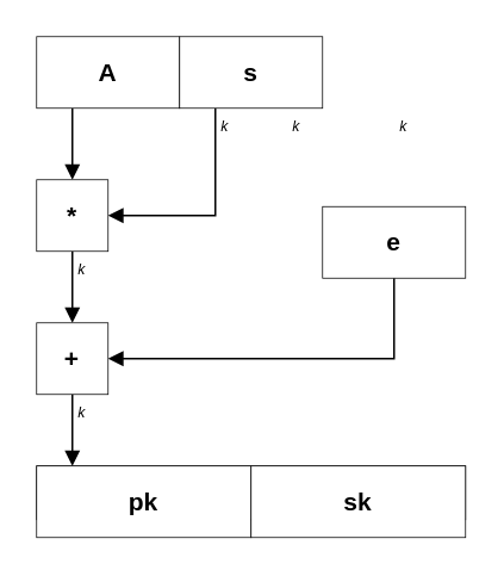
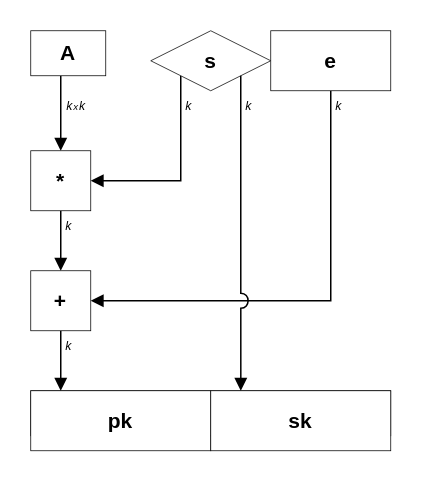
- <mxCell id="6" value="&lt;b&gt;A&lt;/b&gt;" style="rounded=0;whiteSpace=wrap;html=1;strokeWidth=0.5;fontFamily=Helvetica;fontSize=14;fillColor=default;" parent="1" vertex="1"><mxGeometry x="20" y="20" width="80" height="40" as="geometry" /></mxCell>
+ <mxCell id="6" value="&lt;b&gt;A&lt;/b&gt;" style="rounded=0;whiteSpace=wrap;html=1;strokeWidth=0.5;fontFamily=Helvetica;fontSize=14;fillColor=default;" parent="1" vertex="1"><mxGeometry x="20" y="20" width="50" height="30" as="geometry" /></mxCell>
- <mxCell id="8" value="&lt;b&gt;s&lt;/b&gt;" style="rounded=0;whiteSpace=wrap;html=1;strokeWidth=0.5;fontFamily=Helvetica;fontSize=14;fillColor=default;" parent="1" vertex="1"><mxGeometry x="100" y="20" width="80" height="40" as="geometry" /></mxCell>
+ <mxCell id="8" value="&lt;b&gt;s&lt;/b&gt;" style="rhombus;whiteSpace=wrap;html=1;strokeWidth=0.5;fontFamily=Helvetica;fontSize=14;fillColor=default;" parent="1" vertex="1"><mxGeometry x="100" y="20" width="80" height="40" as="geometry" /></mxCell>
+ <mxCell id="16" value="&lt;i style=&quot;&quot;&gt;&lt;span style=&quot;&quot;&gt;k&lt;/span&gt;&lt;font style=&quot;font-size: 6px;&quot;&gt;x&lt;/font&gt;&lt;span style=&quot;&quot;&gt;k&lt;/span&gt;&lt;/i&gt;" style="text;html=1;align=center;verticalAlign=middle;resizable=0;points=[];autosize=1;strokeColor=none;fillColor=none;fontSize=8;fontFamily=Courier New;" parent="1" vertex="1"><mxGeometry x="30" y="60" width="40" height="20" as="geometry" /></mxCell>
- <mxCell id="10" value="&lt;b&gt;e&lt;/b&gt;" style="rounded=0;whiteSpace=wrap;html=1;strokeWidth=0.5;fontFamily=Helvetica;fontSize=14;fillColor=default;" parent="1" vertex="1"><mxGeometry x="180" y="115" width="80" height="40" as="geometry" /></mxCell>
+ <mxCell id="10" value="&lt;b&gt;e&lt;/b&gt;" style="rounded=0;whiteSpace=wrap;html=1;strokeWidth=0.5;fontFamily=Helvetica;fontSize=14;fillColor=default;" parent="1" vertex="1"><mxGeometry x="180" y="20" width="80" height="40" as="geometry" /></mxCell>
+ <mxCell id="15" style="edgeStyle=orthogonalEdgeStyle;rounded=0;sketch=0;jumpStyle=arc;jumpSize=10;orthogonalLoop=1;jettySize=auto;html=1;shadow=0;fontFamily=Courier New;fontSize=8;endArrow=block;endFill=1;entryX=0.167;entryY=0;entryDx=0;entryDy=0;entryPerimeter=0;" parent="1" source="8" target="4" edge="1"><mxGeometry relative="1" as="geometry"><mxPoint x="140" y="250" as="targetPoint" /><Array as="points"><mxPoint x="160" y="120" /><mxPoint x="160" y="120" /></Array></mxGeometry></mxCell>
